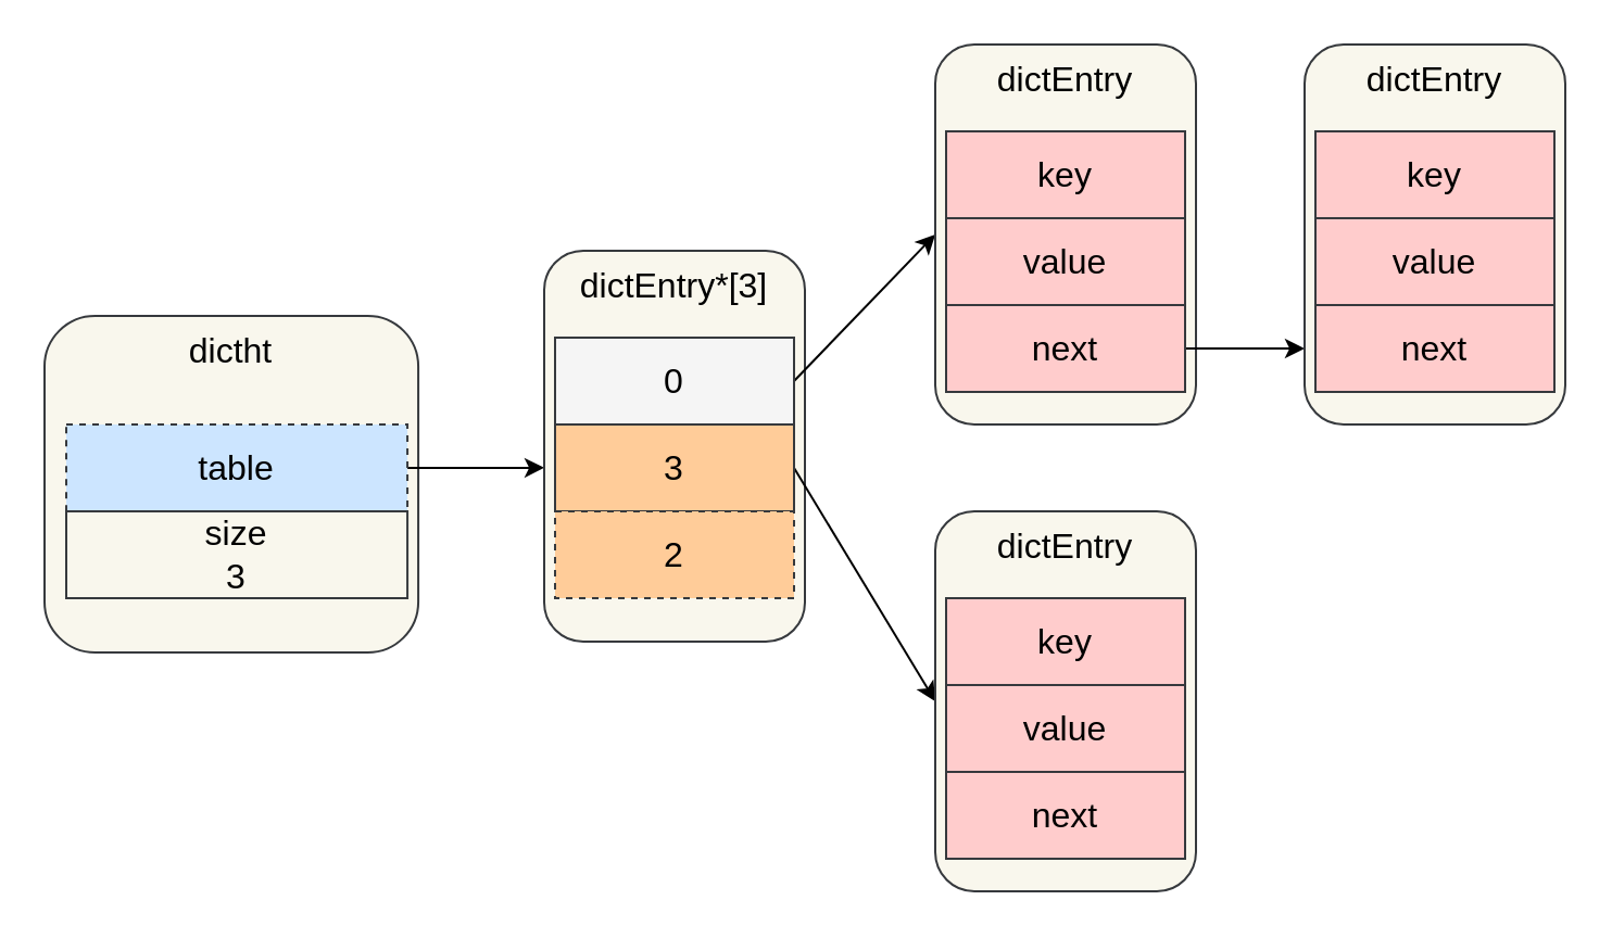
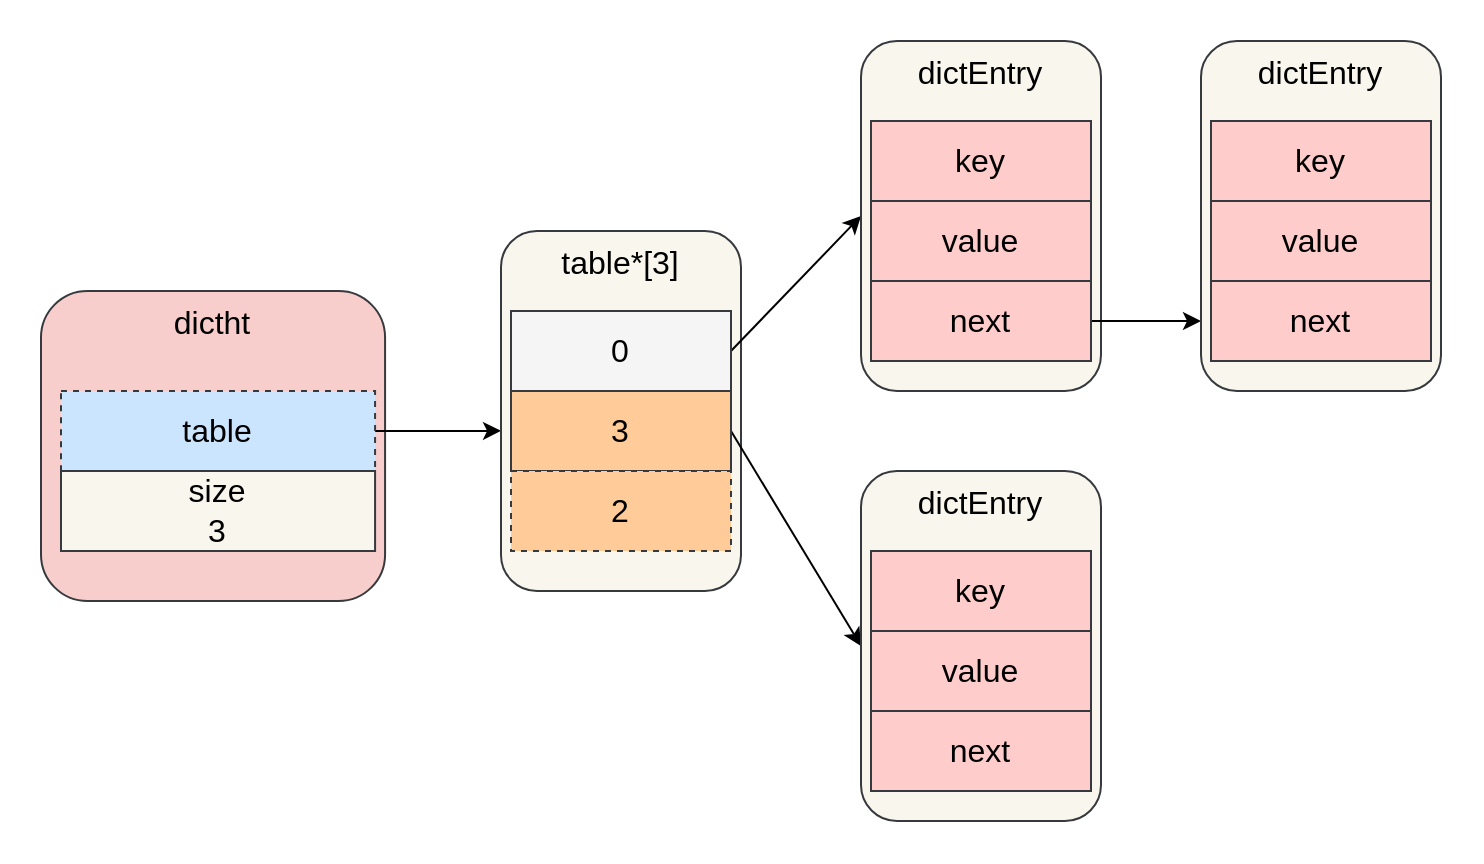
- <mxCell id="5" value="dictEntry*[3]" style="rounded=1;whiteSpace=wrap;html=1;verticalAlign=top;fontSize=16;fillColor=#f9f7ed;strokeColor=#36393d;" vertex="1" parent="1"><mxGeometry x="250" y="115" width="120" height="180" as="geometry" /></mxCell>
+ <mxCell id="5" value="table*[3]" style="rounded=1;whiteSpace=wrap;html=1;verticalAlign=top;fontSize=16;fillColor=#f9f7ed;strokeColor=#36393d;" vertex="1" parent="1"><mxGeometry x="250" y="115" width="120" height="180" as="geometry" /></mxCell>
- <mxCell id="2" value="dictht" style="rounded=1;whiteSpace=wrap;html=1;verticalAlign=top;fontSize=16;fillColor=#f9f7ed;strokeColor=#36393d;" vertex="1" parent="1"><mxGeometry x="20" y="145" width="172.04" height="155" as="geometry" /></mxCell>
+ <mxCell id="2" value="dictht" style="rounded=1;whiteSpace=wrap;html=1;verticalAlign=top;fontSize=16;fillColor=#f8cecc;strokeColor=#36393d;" vertex="1" parent="1"><mxGeometry x="20" y="145" width="172.04" height="155" as="geometry" /></mxCell>
